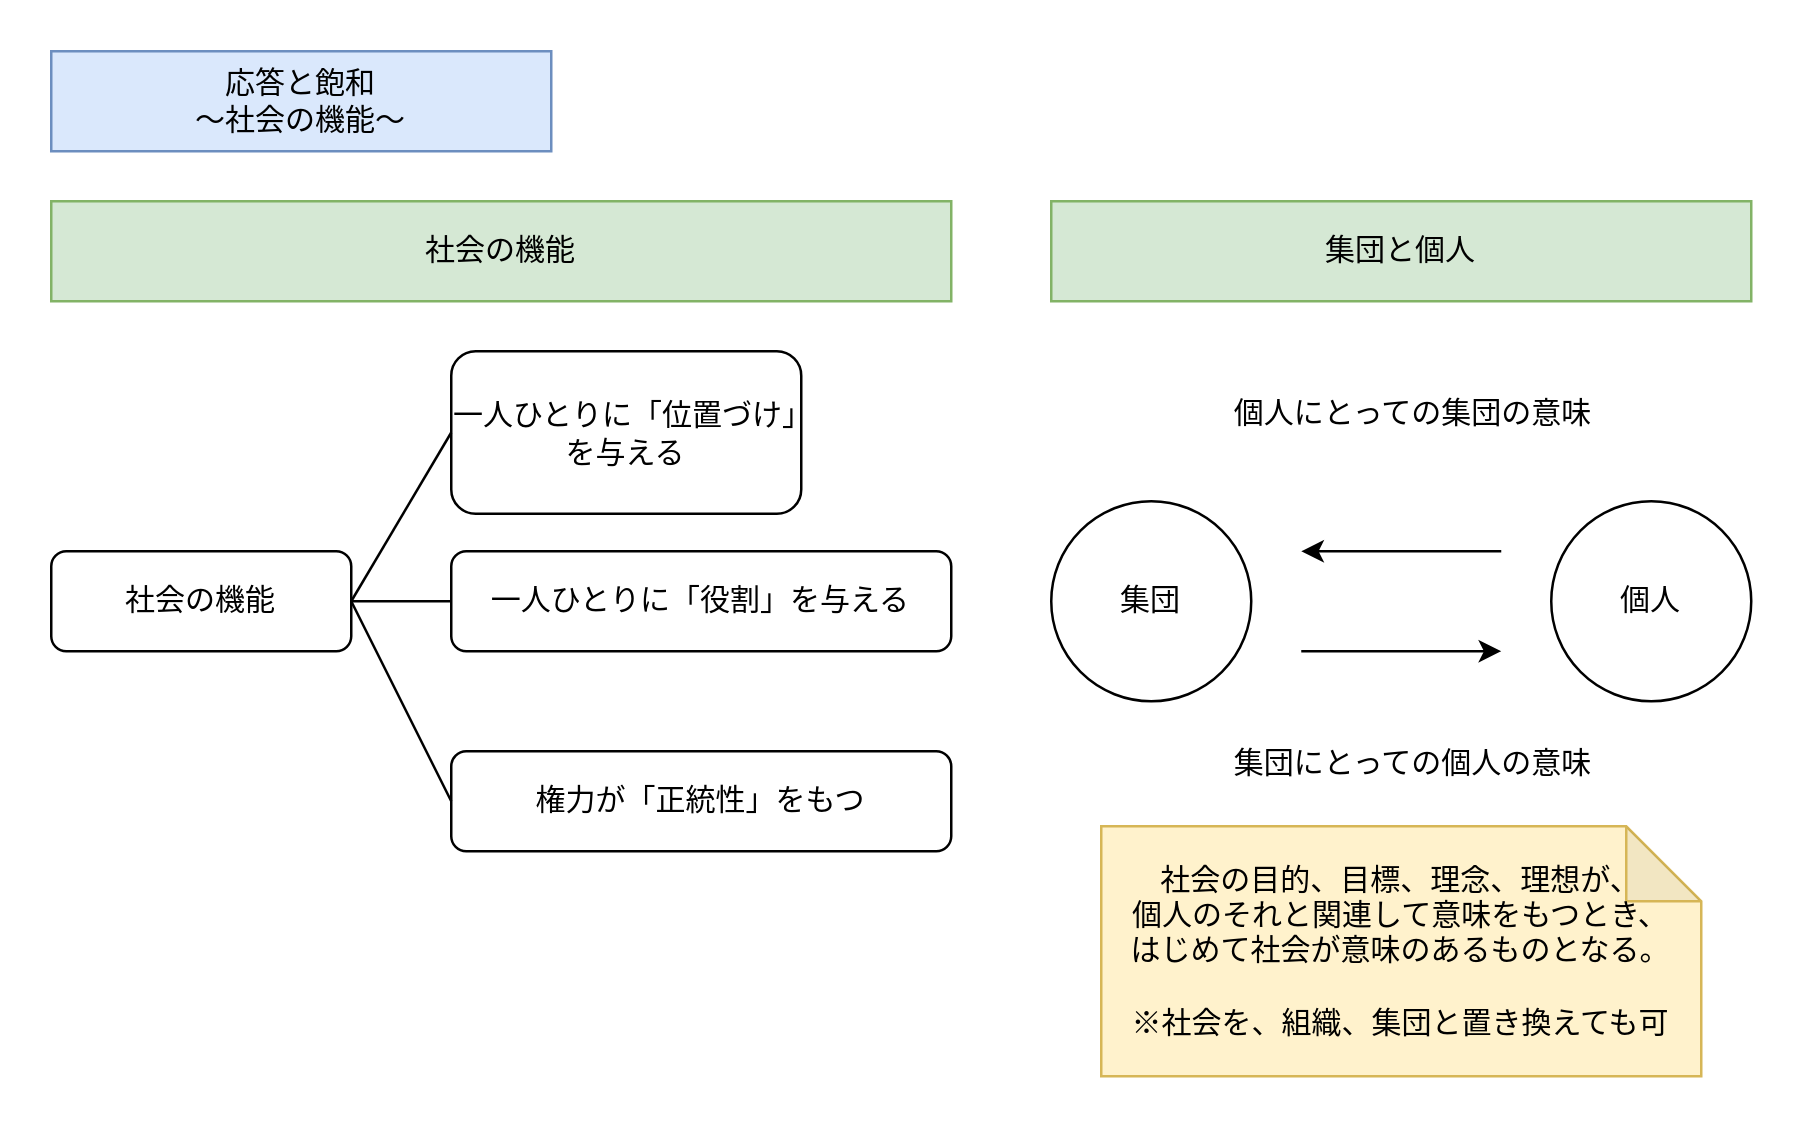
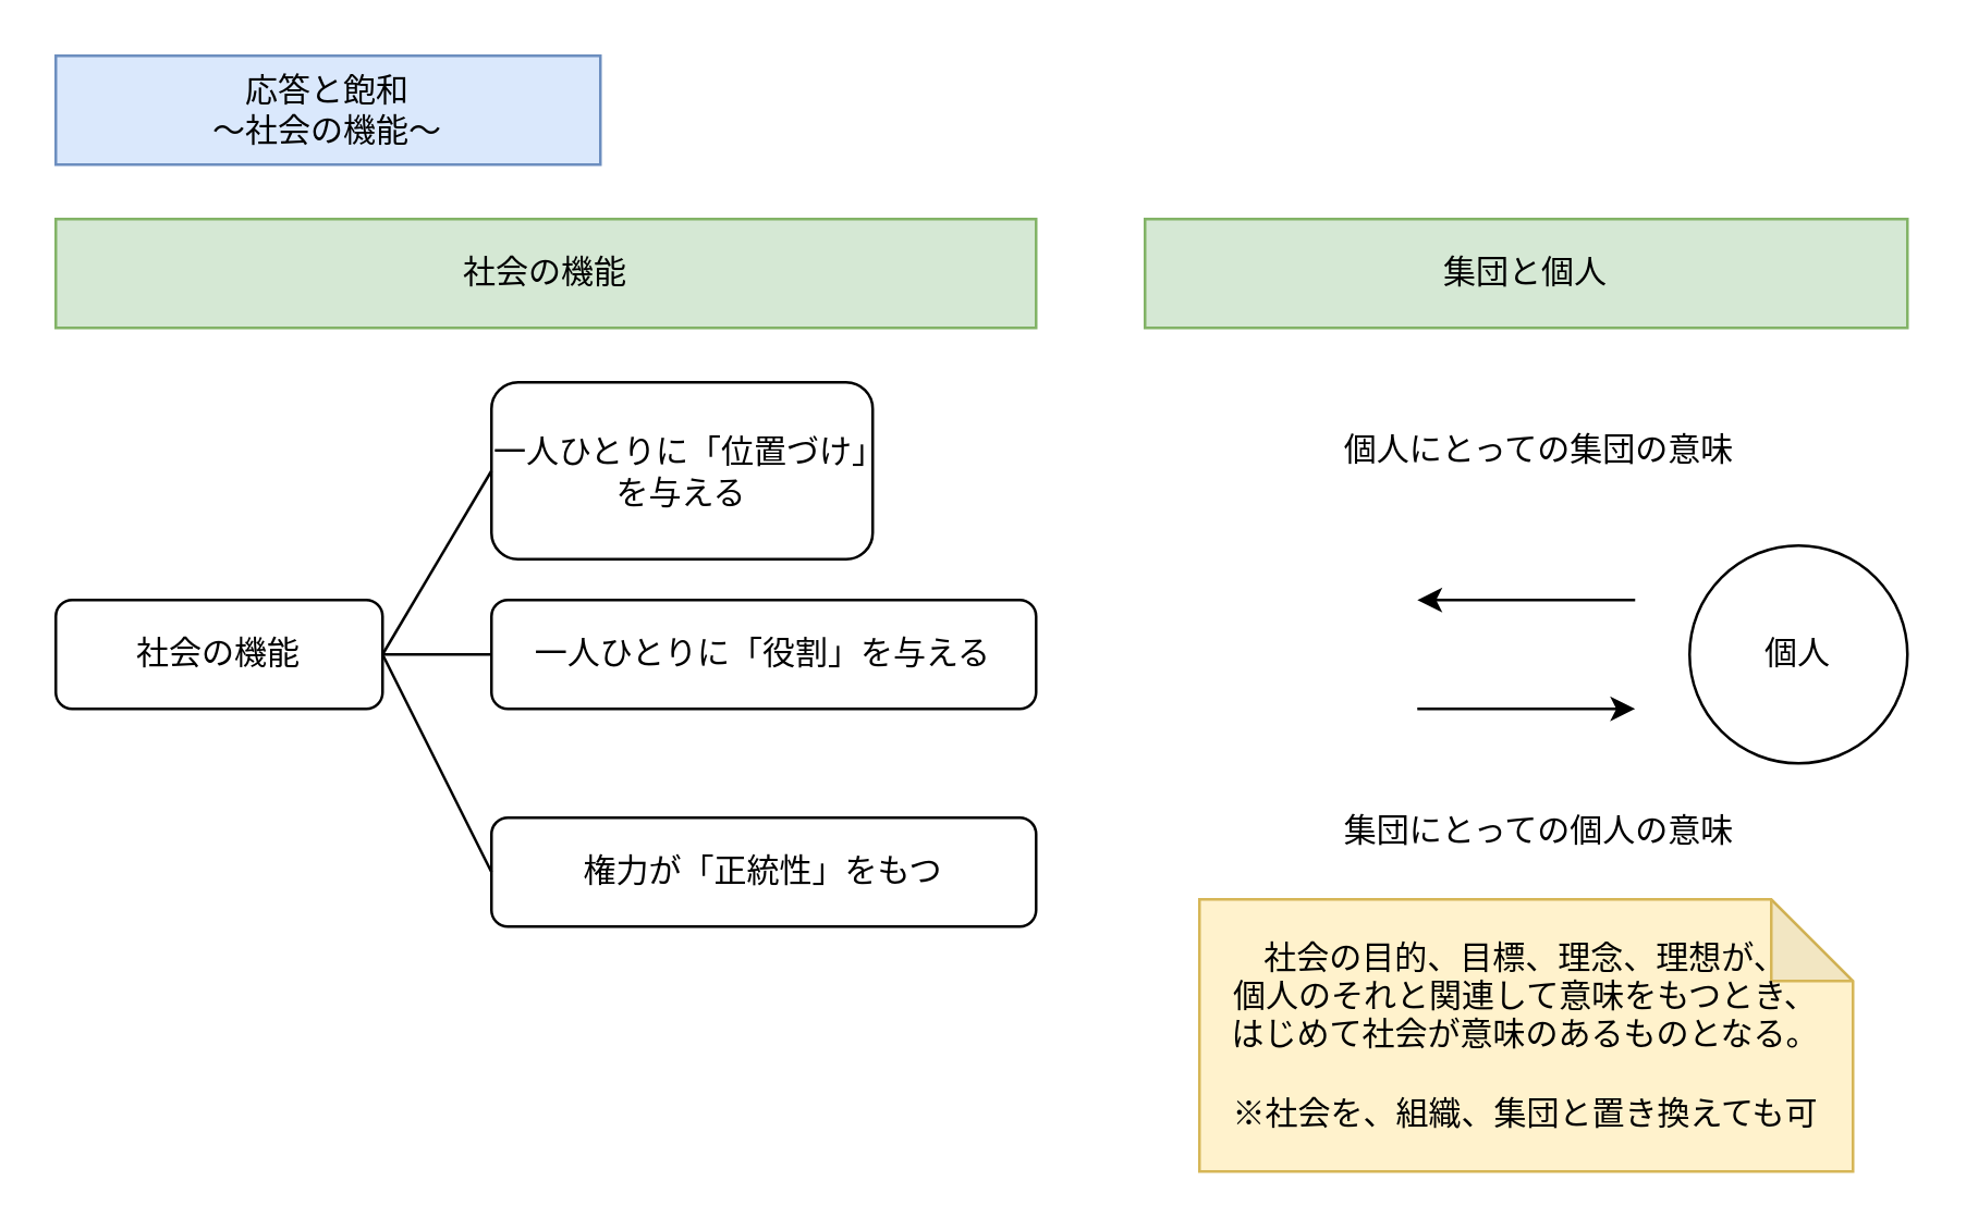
- <mxCell id="12" value="集団" style="ellipse;whiteSpace=wrap;html=1;aspect=fixed;" vertex="1" parent="1"><mxGeometry x="420" y="200" width="80" height="80" as="geometry" /></mxCell>
